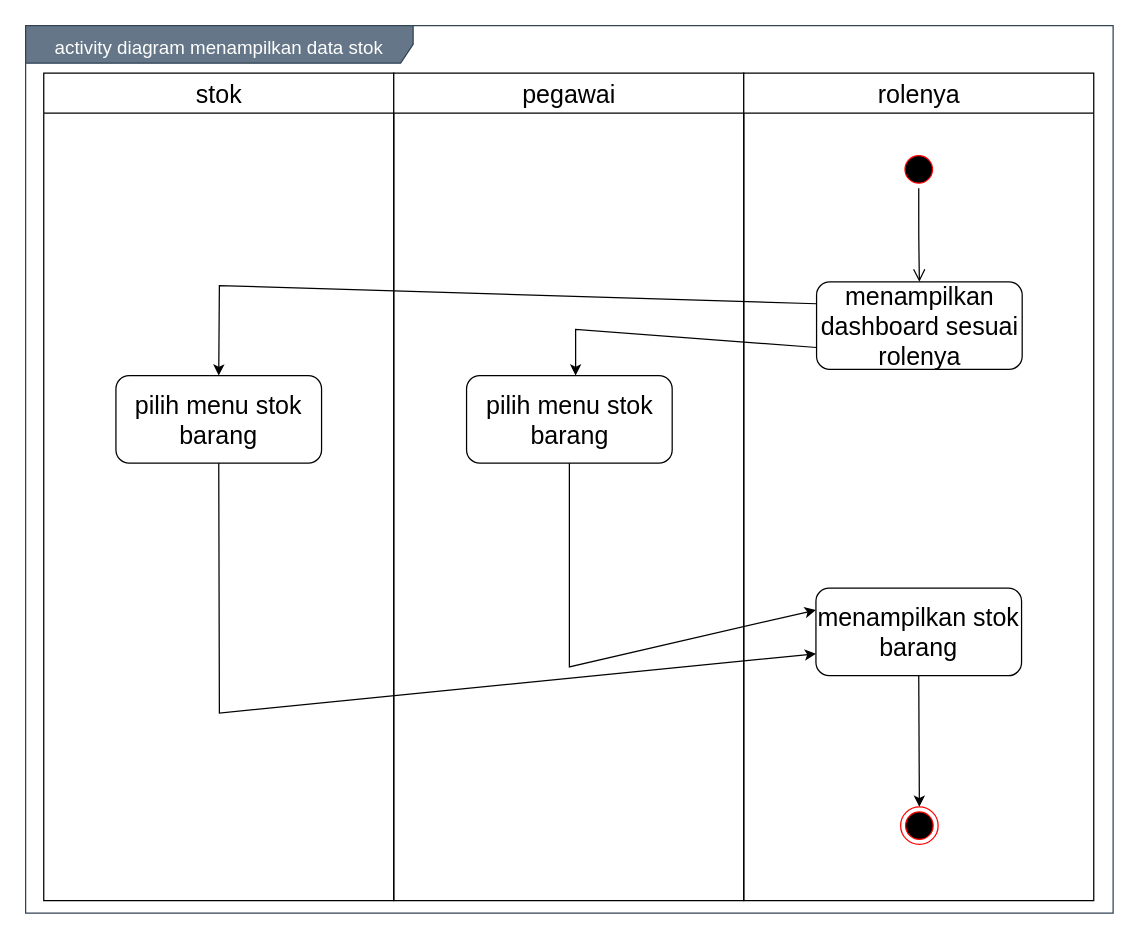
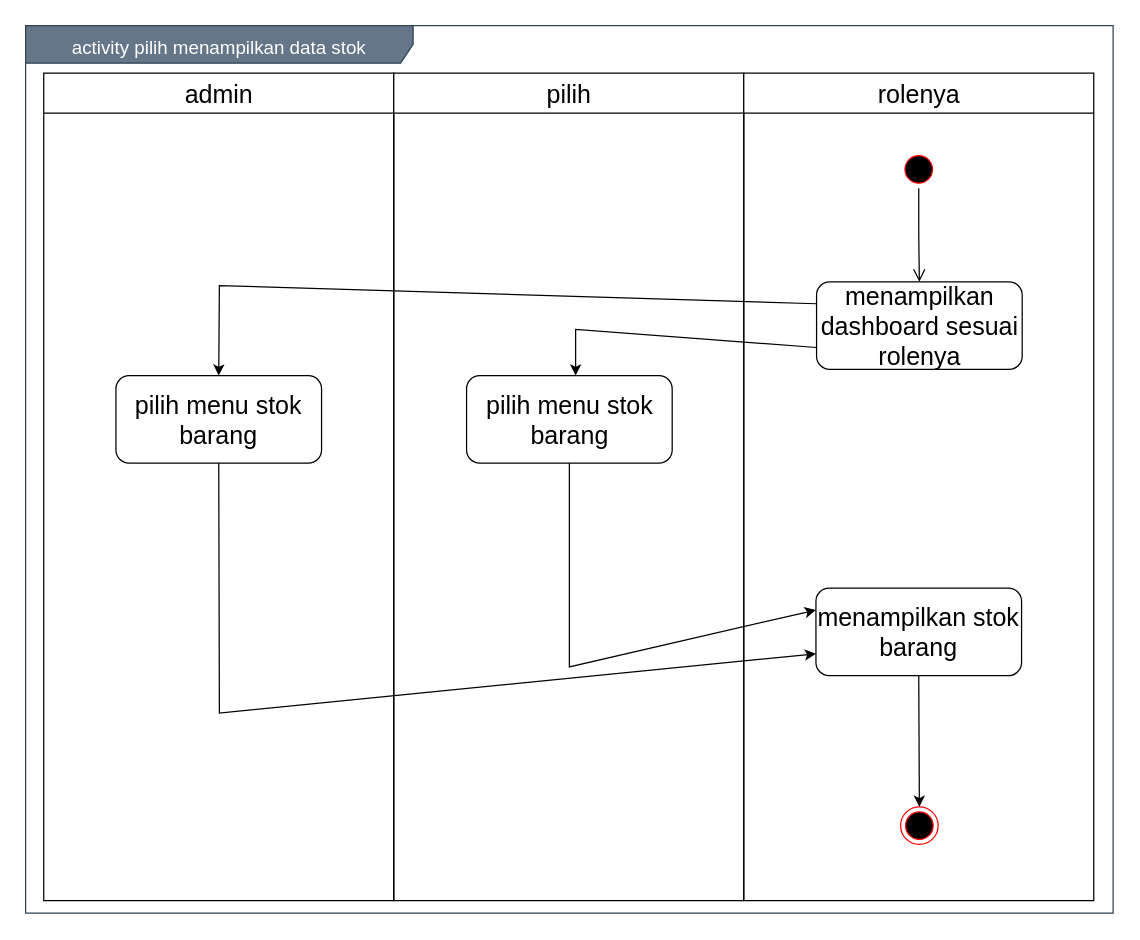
- <mxCell id="2" value="&lt;font style=&quot;font-size: 15px&quot;&gt;activity diagram menampilkan data stok&lt;/font&gt;" style="shape=umlFrame;whiteSpace=wrap;html=1;fontSize=20;align=center;width=310;height=30;fillColor=#647687;strokeColor=#314354;fontColor=#ffffff;" parent="1" vertex="1"><mxGeometry x="20" y="20" width="870" height="710" as="geometry" /></mxCell>
+ <mxCell id="2" value="&lt;font style=&quot;font-size: 15px&quot;&gt;activity pilih menampilkan data stok&lt;/font&gt;" style="shape=umlFrame;whiteSpace=wrap;html=1;fontSize=20;align=center;width=310;height=30;fillColor=#647687;strokeColor=#314354;fontColor=#ffffff;" parent="1" vertex="1"><mxGeometry x="20" y="20" width="870" height="710" as="geometry" /></mxCell>
- <mxCell id="3" value="stok" style="swimlane;whiteSpace=wrap;fontSize=20;fontStyle=0;startSize=32;" parent="1" vertex="1"><mxGeometry x="34.5" y="58" width="280" height="662" as="geometry" /></mxCell>
+ <mxCell id="3" value="admin" style="swimlane;whiteSpace=wrap;fontSize=20;fontStyle=0;startSize=32;" parent="1" vertex="1"><mxGeometry x="34.5" y="58" width="280" height="662" as="geometry" /></mxCell>
- <mxCell id="5" value="pegawai" style="swimlane;whiteSpace=wrap;fontSize=20;fontStyle=0;startSize=32;" parent="1" vertex="1"><mxGeometry x="314.5" y="58" width="280" height="662" as="geometry" /></mxCell>
+ <mxCell id="5" value="pilih" style="swimlane;whiteSpace=wrap;fontSize=20;fontStyle=0;startSize=32;" parent="1" vertex="1"><mxGeometry x="314.5" y="58" width="280" height="662" as="geometry" /></mxCell>
